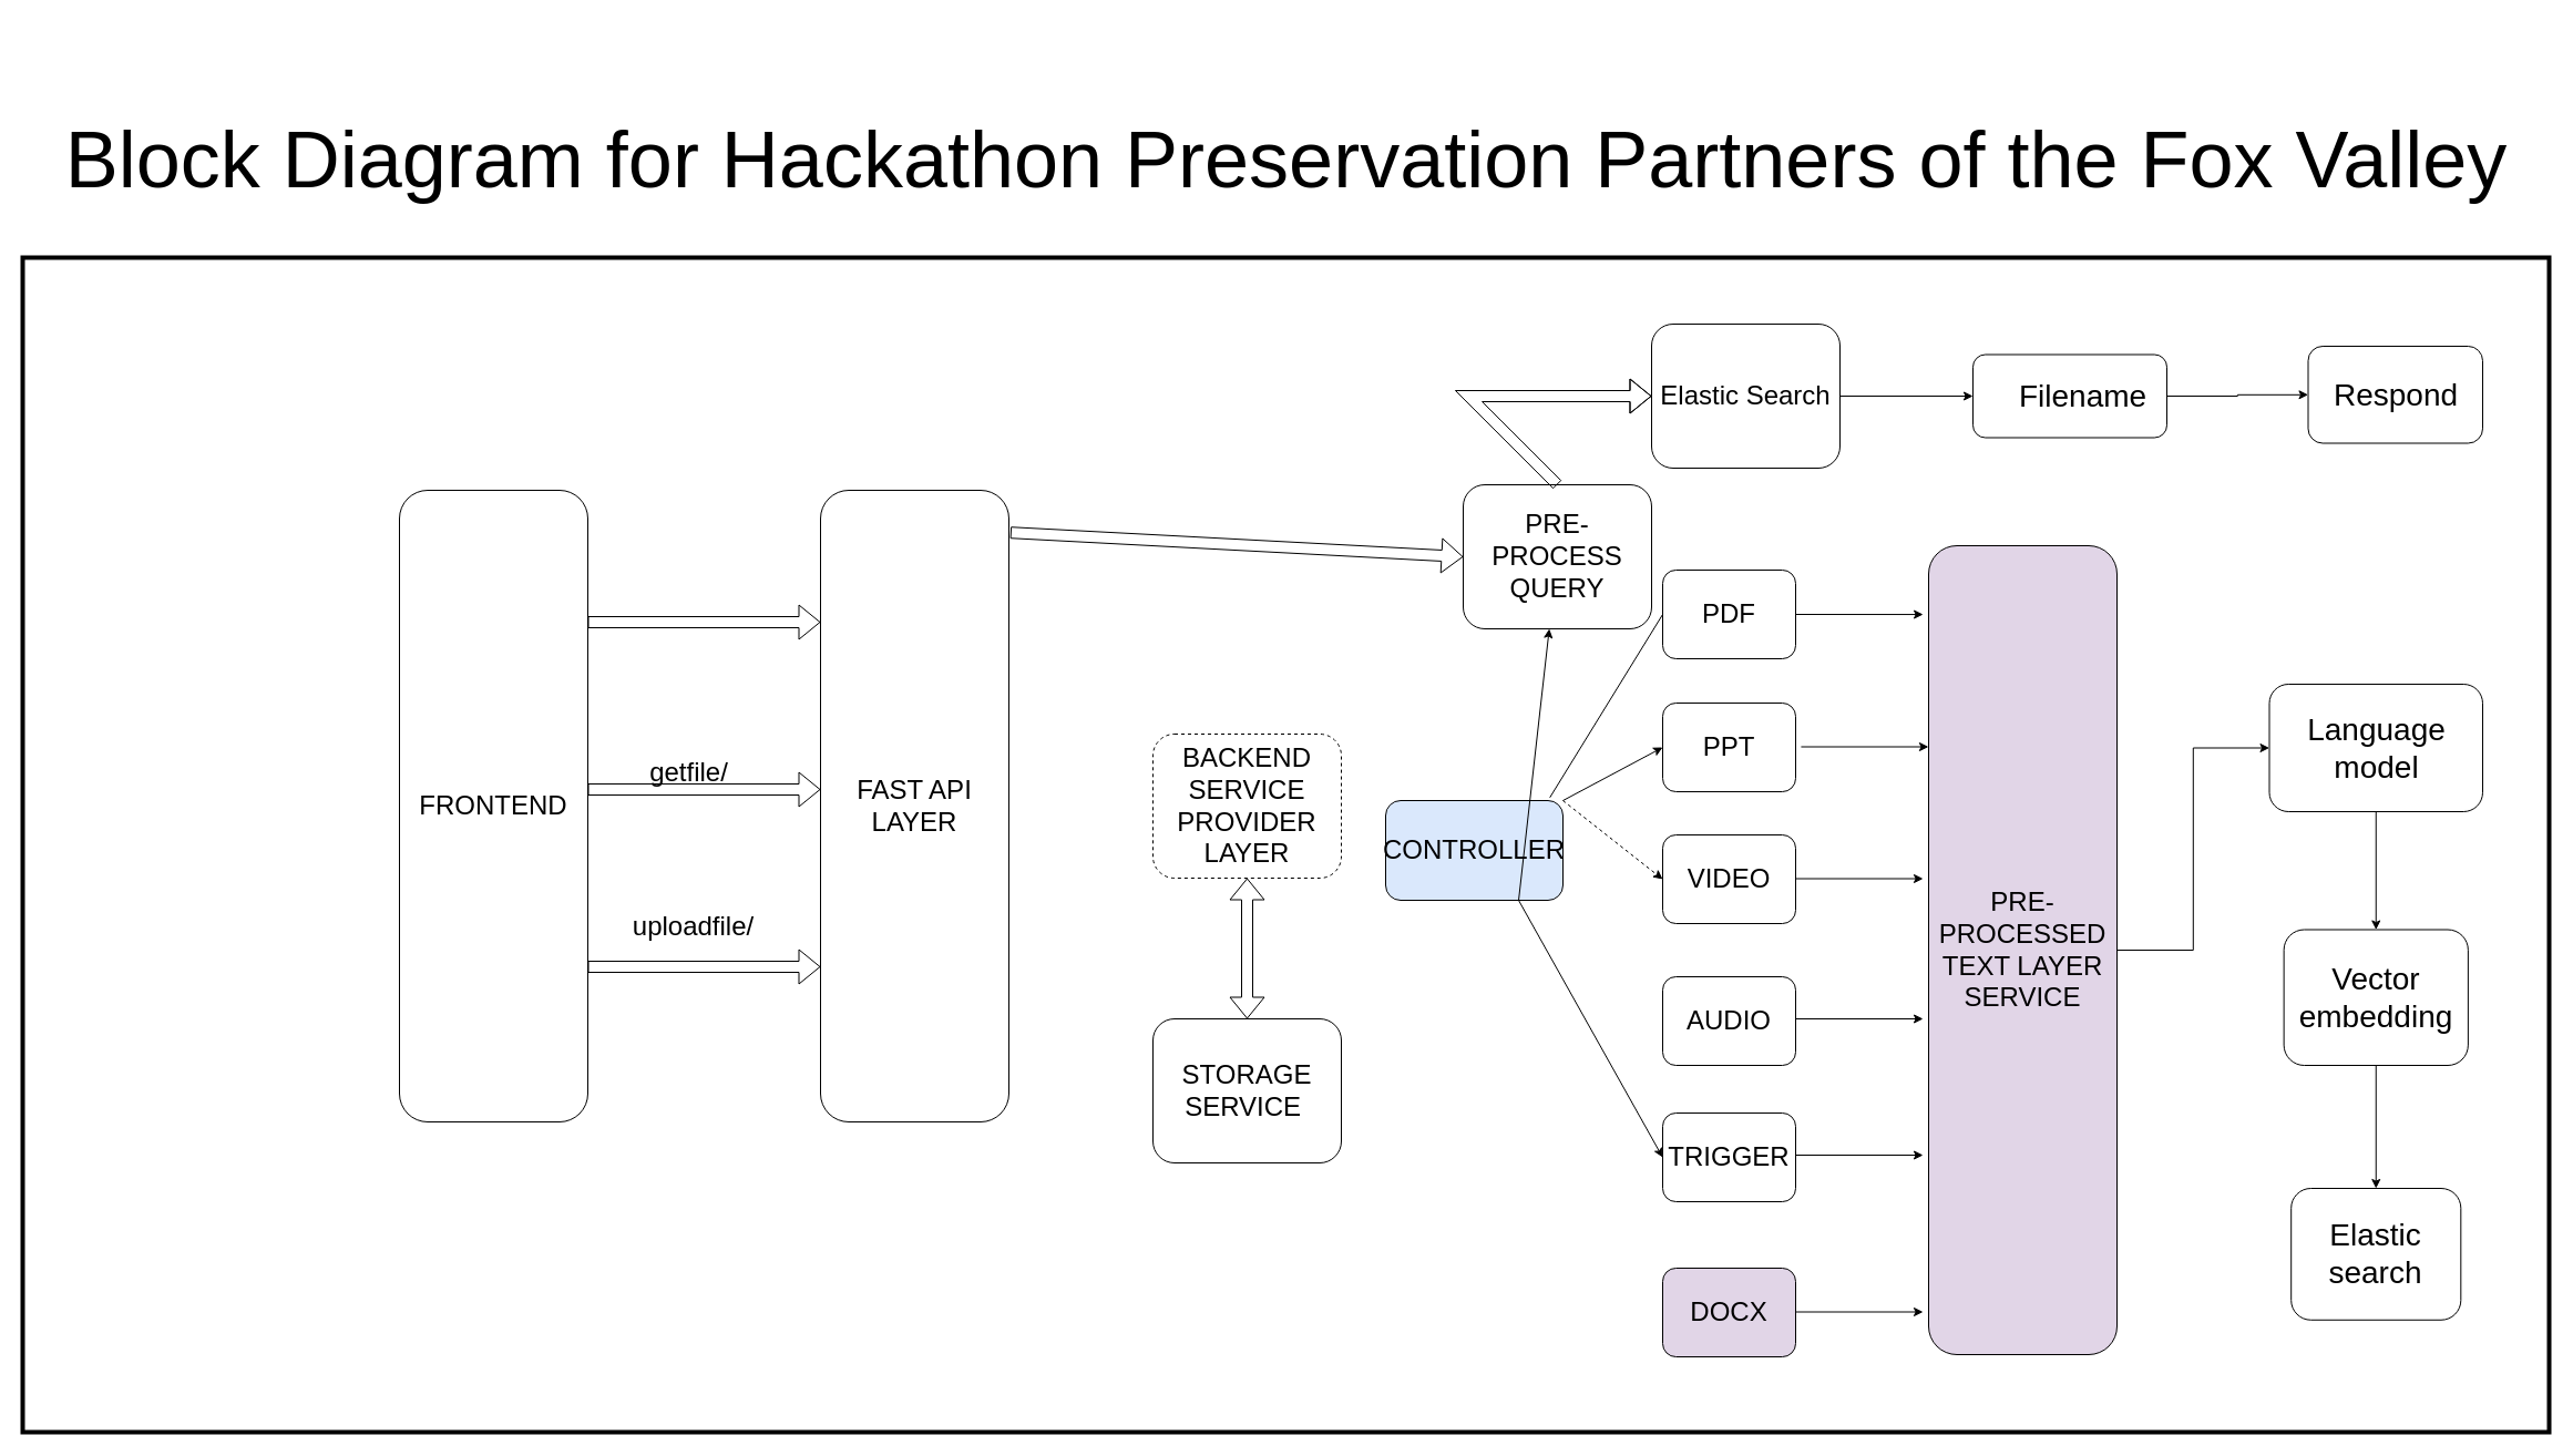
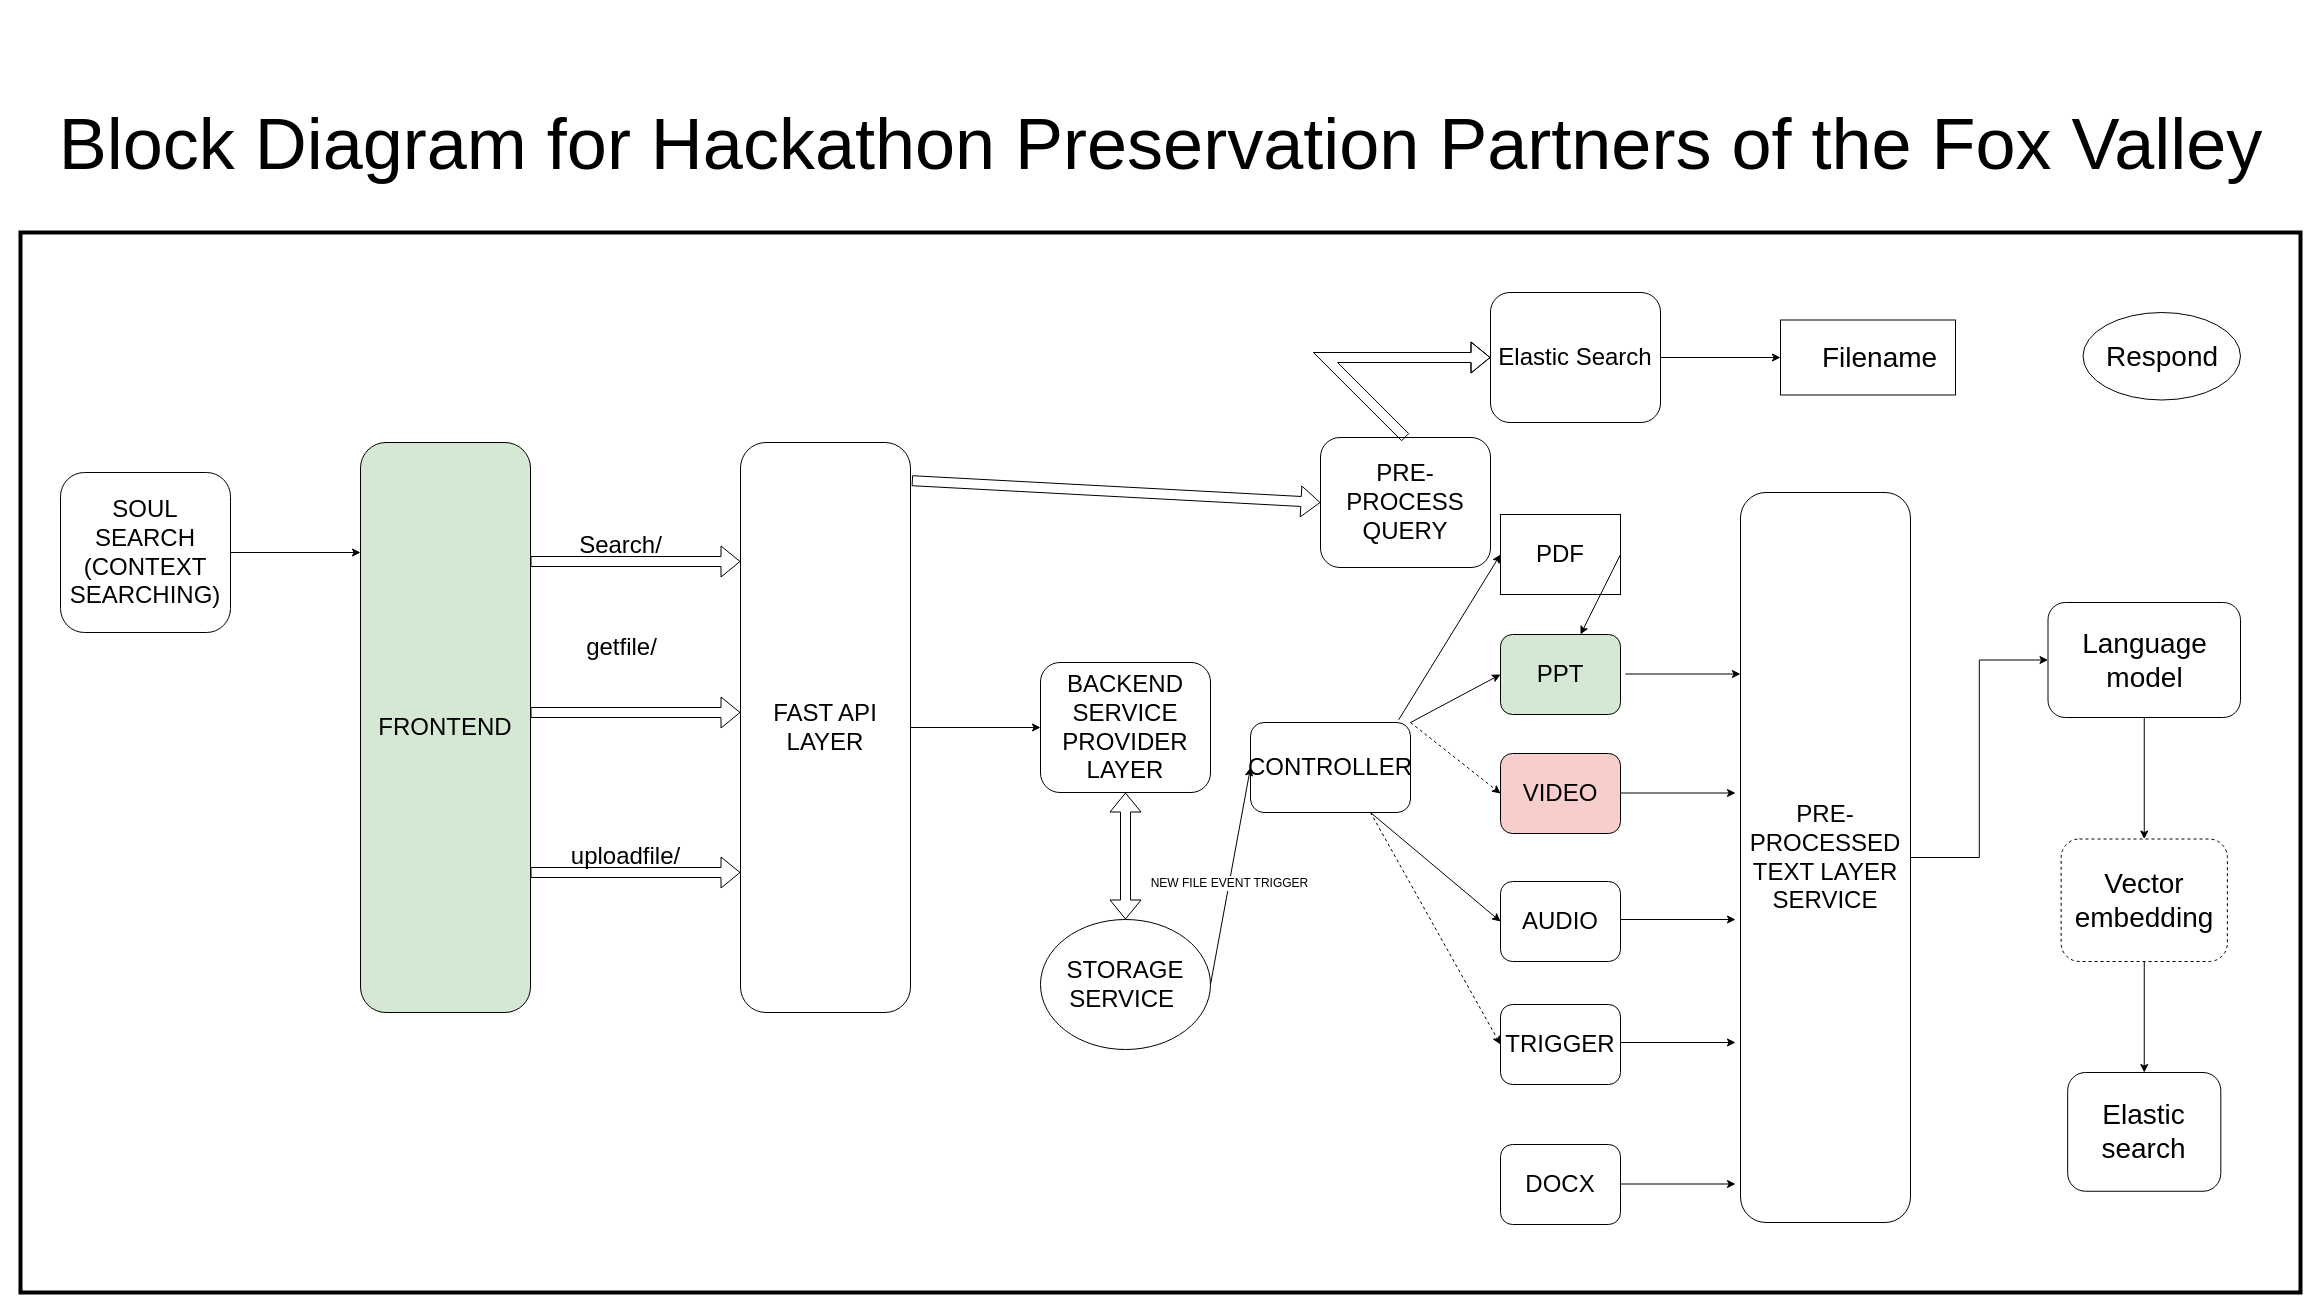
- <mxCell id="47" value="Respond" style="whiteSpace=wrap;html=1;align=center;rounded=1;glass=0;strokeWidth=1;shadow=0;fontSize=28;" vertex="1" parent="1"><mxGeometry x="2082.5" y="312" width="157.5" height="87.5" as="geometry" /></mxCell>
+ <mxCell id="47" value="Respond" style="ellipse;whiteSpace=wrap;html=1;align=center;glass=0;strokeWidth=1;shadow=0;fontSize=28;" vertex="1" parent="1"><mxGeometry x="2082.5" y="312" width="157.5" height="87.5" as="geometry" /></mxCell>
- <mxCell id="46" value="&lt;blockquote style=&quot;margin: 0 0 0 40px; border: none; padding: 0px;&quot;&gt;&lt;font style=&quot;font-size: 28px;&quot;&gt;Filename&lt;/font&gt;&lt;/blockquote&gt;" style="whiteSpace=wrap;html=1;rounded=1;glass=0;strokeWidth=1;shadow=0;align=left;" vertex="1" parent="1"><mxGeometry x="1780" y="319.5" width="175" height="75" as="geometry" /></mxCell>
+ <mxCell id="46" value="&lt;blockquote style=&quot;margin: 0 0 0 40px; border: none; padding: 0px;&quot;&gt;&lt;font style=&quot;font-size: 28px;&quot;&gt;Filename&lt;/font&gt;&lt;/blockquote&gt;" style="whiteSpace=wrap;html=1;glass=0;strokeWidth=1;shadow=0;align=left;rounded=0;" vertex="1" parent="1"><mxGeometry x="1780" y="319.5" width="175" height="75" as="geometry" /></mxCell>
- <mxCell id="45" value="" style="edgeStyle=orthogonalEdgeStyle;rounded=0;orthogonalLoop=1;jettySize=auto;html=1;" edge="1" parent="1" source="46" target="47"><mxGeometry relative="1" as="geometry" /></mxCell>
+ <mxCell id="11" value="&lt;font style=&quot;font-size: 24px;&quot;&gt;Search/&lt;/font&gt;" style="text;html=1;align=center;verticalAlign=middle;resizable=0;points=[];autosize=1;strokeColor=none;fillColor=none;" vertex="1" parent="1"><mxGeometry x="565" y="525" width="110" height="40" as="geometry" /></mxCell>
+ <mxCell id="4" value="&lt;font style=&quot;font-size: 24px;&quot;&gt;SOUL SEARCH&lt;br&gt;(CONTEXT SEARCHING)&lt;/font&gt;" style="rounded=1;whiteSpace=wrap;html=1;fontSize=12;glass=0;strokeWidth=1;shadow=0;" vertex="1" parent="1"><mxGeometry x="60" y="472" width="170" height="160" as="geometry" /></mxCell>
+ <mxCell id="5" style="edgeStyle=orthogonalEdgeStyle;rounded=0;orthogonalLoop=1;jettySize=auto;html=1;entryX=0;entryY=0.193;entryDx=0;entryDy=0;entryPerimeter=0;" edge="1" parent="1" source="4" target="3"><mxGeometry relative="1" as="geometry" /></mxCell>
- <mxCell id="24" value="&lt;font style=&quot;font-size: 24px;&quot;&gt;PDF&lt;/font&gt;" style="rounded=1;whiteSpace=wrap;html=1;fontSize=12;glass=0;strokeWidth=1;shadow=0;" vertex="1" parent="1"><mxGeometry x="1500" y="514" width="120" height="80" as="geometry" /></mxCell>
+ <mxCell id="24" value="&lt;font style=&quot;font-size: 24px;&quot;&gt;PDF&lt;/font&gt;" style="whiteSpace=wrap;html=1;fontSize=12;glass=0;strokeWidth=1;shadow=0;rounded=0;" vertex="1" parent="1"><mxGeometry x="1500" y="514" width="120" height="80" as="geometry" /></mxCell>
- <mxCell id="30" value="" style="endArrow=classic;html=1;rounded=0;entryX=-0.029;entryY=0.085;entryDx=0;entryDy=0;entryPerimeter=0;exitX=1;exitY=0.5;exitDx=0;exitDy=0;" edge="1" parent="1" source="24" target="19"><mxGeometry width="50" height="50" relative="1" as="geometry"><mxPoint x="1220" y="942" as="sourcePoint" /><mxPoint x="1270" y="892" as="targetPoint" /></mxGeometry></mxCell>
+ <mxCell id="30" value="" style="endArrow=classic;html=1;rounded=0;exitX=1;exitY=0.5;exitDx=0;exitDy=0;" edge="1" parent="1" source="24" target="25"><mxGeometry width="50" height="50" relative="1" as="geometry"><mxPoint x="1220" y="942" as="sourcePoint" /><mxPoint x="1270" y="892" as="targetPoint" /></mxGeometry></mxCell>
- <mxCell id="36" value="" style="endArrow=none;html=1;rounded=0;entryX=0;entryY=0.5;entryDx=0;entryDy=0;exitX=0.926;exitY=-0.03;exitDx=0;exitDy=0;exitPerimeter=0;" edge="1" parent="1" source="17" target="24"><mxGeometry width="50" height="50" relative="1" as="geometry"><mxPoint x="1370" y="696.29" as="sourcePoint" /><mxPoint x="1485" y="696.29" as="targetPoint" /></mxGeometry></mxCell>
+ <mxCell id="36" value="" style="endArrow=classic;html=1;rounded=0;entryX=0;entryY=0.5;entryDx=0;entryDy=0;exitX=0.926;exitY=-0.03;exitDx=0;exitDy=0;exitPerimeter=0;" edge="1" parent="1" source="17" target="24"><mxGeometry width="50" height="50" relative="1" as="geometry"><mxPoint x="1370" y="696.29" as="sourcePoint" /><mxPoint x="1485" y="696.29" as="targetPoint" /></mxGeometry></mxCell>
- <mxCell id="25" value="&lt;font style=&quot;font-size: 24px;&quot;&gt;PPT&lt;/font&gt;" style="rounded=1;whiteSpace=wrap;html=1;fontSize=12;glass=0;strokeWidth=1;shadow=0;" vertex="1" parent="1"><mxGeometry x="1500" y="634" width="120" height="80" as="geometry" /></mxCell>
+ <mxCell id="25" value="&lt;font style=&quot;font-size: 24px;&quot;&gt;PPT&lt;/font&gt;" style="rounded=1;whiteSpace=wrap;html=1;fontSize=12;glass=0;strokeWidth=1;shadow=0;fillColor=#d5e8d4;" vertex="1" parent="1"><mxGeometry x="1500" y="634" width="120" height="80" as="geometry" /></mxCell>
- <mxCell id="49" value="Language model" style="whiteSpace=wrap;html=1;rounded=1;glass=0;strokeWidth=1;shadow=0;fontSize=28;" vertex="1" parent="1"><mxGeometry x="2047.5" y="617" width="192.5" height="115" as="geometry" /></mxCell>
+ <mxCell id="49" value="Language model" style="whiteSpace=wrap;html=1;rounded=1;glass=0;strokeWidth=1;shadow=0;fontSize=28;" vertex="1" parent="1"><mxGeometry x="2047.5" y="602" width="192.5" height="115" as="geometry" /></mxCell>
- <mxCell id="39" value="" style="endArrow=classic;html=1;rounded=0;exitX=0.75;exitY=1;exitDx=0;exitDy=0;" edge="1" parent="1" source="17" target="16"><mxGeometry width="50" height="50" relative="1" as="geometry"><mxPoint x="1400" y="819" as="sourcePoint" /><mxPoint x="1490" y="860" as="targetPoint" /></mxGeometry></mxCell>
+ <mxCell id="39" value="" style="endArrow=classic;html=1;rounded=0;entryX=0;entryY=0.5;entryDx=0;entryDy=0;exitX=0.75;exitY=1;exitDx=0;exitDy=0;" edge="1" parent="1" source="17" target="27"><mxGeometry width="50" height="50" relative="1" as="geometry"><mxPoint x="1400" y="819" as="sourcePoint" /><mxPoint x="1490" y="860" as="targetPoint" /></mxGeometry></mxCell>
- <mxCell id="12" value="&lt;font style=&quot;font-size: 24px;&quot;&gt;getfile/&lt;/font&gt;" style="text;html=1;align=center;verticalAlign=middle;resizable=0;points=[];autosize=1;strokeColor=none;fillColor=none;" vertex="1" parent="1"><mxGeometry x="576" y="677" width="90" height="40" as="geometry" /></mxCell>
+ <mxCell id="12" value="&lt;font style=&quot;font-size: 24px;&quot;&gt;getfile/&lt;/font&gt;" style="text;html=1;align=center;verticalAlign=middle;resizable=0;points=[];autosize=1;strokeColor=none;fillColor=none;" vertex="1" parent="1"><mxGeometry x="576" y="627" width="90" height="40" as="geometry" /></mxCell>
- <mxCell id="3" value="&lt;font style=&quot;font-size: 24px;&quot;&gt;FRONTEND&lt;/font&gt;" style="rounded=1;whiteSpace=wrap;html=1;fontSize=12;glass=0;strokeWidth=1;shadow=0;" parent="1" vertex="1"><mxGeometry x="360" y="442" width="170" height="570" as="geometry" /></mxCell>
+ <mxCell id="3" value="&lt;font style=&quot;font-size: 24px;&quot;&gt;FRONTEND&lt;/font&gt;" style="rounded=1;whiteSpace=wrap;html=1;fontSize=12;glass=0;strokeWidth=1;shadow=0;fillColor=#d5e8d4;" parent="1" vertex="1"><mxGeometry x="360" y="442" width="170" height="570" as="geometry" /></mxCell>
+ <mxCell id="6" style="edgeStyle=orthogonalEdgeStyle;rounded=0;orthogonalLoop=1;jettySize=auto;html=1;" edge="1" parent="1" source="7" target="14"><mxGeometry relative="1" as="geometry" /></mxCell>
- <mxCell id="14" value="&lt;font style=&quot;font-size: 24px;&quot;&gt;BACKEND SERVICE PROVIDER LAYER&lt;/font&gt;" style="rounded=1;whiteSpace=wrap;html=1;fontSize=12;glass=0;strokeWidth=1;shadow=0;dashed=1;" vertex="1" parent="1"><mxGeometry x="1040" y="662" width="170" height="130" as="geometry" /></mxCell>
+ <mxCell id="14" value="&lt;font style=&quot;font-size: 24px;&quot;&gt;BACKEND SERVICE PROVIDER LAYER&lt;/font&gt;" style="rounded=1;whiteSpace=wrap;html=1;fontSize=12;glass=0;strokeWidth=1;shadow=0;" vertex="1" parent="1"><mxGeometry x="1040" y="662" width="170" height="130" as="geometry" /></mxCell>
- <mxCell id="17" value="&lt;font style=&quot;font-size: 24px;&quot;&gt;CONTROLLER&lt;/font&gt;" style="rounded=1;whiteSpace=wrap;html=1;fontSize=12;glass=0;strokeWidth=1;shadow=0;fillColor=#dae8fc;" vertex="1" parent="1"><mxGeometry x="1250" y="722" width="160" height="90" as="geometry" /></mxCell>
+ <mxCell id="17" value="&lt;font style=&quot;font-size: 24px;&quot;&gt;CONTROLLER&lt;/font&gt;" style="rounded=1;whiteSpace=wrap;html=1;fontSize=12;glass=0;strokeWidth=1;shadow=0;" vertex="1" parent="1"><mxGeometry x="1250" y="722" width="160" height="90" as="geometry" /></mxCell>
- <mxCell id="26" value="&lt;font style=&quot;font-size: 24px;&quot;&gt;VIDEO&lt;/font&gt;" style="rounded=1;whiteSpace=wrap;html=1;fontSize=12;glass=0;strokeWidth=1;shadow=0;" vertex="1" parent="1"><mxGeometry x="1500" y="753" width="120" height="80" as="geometry" /></mxCell>
+ <mxCell id="26" value="&lt;font style=&quot;font-size: 24px;&quot;&gt;VIDEO&lt;/font&gt;" style="rounded=1;whiteSpace=wrap;html=1;fontSize=12;glass=0;strokeWidth=1;shadow=0;fillColor=#f8cecc;" vertex="1" parent="1"><mxGeometry x="1500" y="753" width="120" height="80" as="geometry" /></mxCell>
- <mxCell id="13" value="&lt;font style=&quot;font-size: 24px;&quot;&gt;uploadfile/&lt;/font&gt;" style="text;html=1;align=center;verticalAlign=middle;resizable=0;points=[];autosize=1;strokeColor=none;fillColor=none;" vertex="1" parent="1"><mxGeometry x="560" y="816" width="130" height="40" as="geometry" /></mxCell>
+ <mxCell id="13" value="&lt;font style=&quot;font-size: 24px;&quot;&gt;uploadfile/&lt;/font&gt;" style="text;html=1;align=center;verticalAlign=middle;resizable=0;points=[];autosize=1;strokeColor=none;fillColor=none;" vertex="1" parent="1"><mxGeometry x="560" y="836" width="130" height="40" as="geometry" /></mxCell>
- <mxCell id="19" value="&lt;font style=&quot;font-size: 24px;&quot;&gt;PRE-PROCESSED TEXT LAYER SERVICE&lt;/font&gt;" style="rounded=1;whiteSpace=wrap;html=1;fontSize=12;glass=0;strokeWidth=1;shadow=0;fillColor=#e1d5e7;" vertex="1" parent="1"><mxGeometry x="1740" y="492" width="170" height="730" as="geometry" /></mxCell>
+ <mxCell id="19" value="&lt;font style=&quot;font-size: 24px;&quot;&gt;PRE-PROCESSED TEXT LAYER SERVICE&lt;/font&gt;" style="rounded=1;whiteSpace=wrap;html=1;fontSize=12;glass=0;strokeWidth=1;shadow=0;" vertex="1" parent="1"><mxGeometry x="1740" y="492" width="170" height="730" as="geometry" /></mxCell>
+ <mxCell id="21" value="" style="endArrow=classic;html=1;rounded=0;exitX=1;exitY=0.5;exitDx=0;exitDy=0;entryX=0;entryY=0.5;entryDx=0;entryDy=0;" edge="1" parent="1" source="15" target="17"><mxGeometry width="50" height="50" relative="1" as="geometry"><mxPoint x="1220" y="752" as="sourcePoint" /><mxPoint x="1270" y="702" as="targetPoint" /></mxGeometry></mxCell>
+ <mxCell id="22" value="&lt;font style=&quot;font-size: 12px;&quot;&gt;NEW FILE EVENT TRIGGER&lt;/font&gt;" style="edgeLabel;html=1;align=center;verticalAlign=middle;resizable=0;points=[];" vertex="1" connectable="0" parent="21"><mxGeometry x="0.027" y="4" relative="1" as="geometry"><mxPoint x="2" y="10" as="offset" /></mxGeometry></mxCell>
- <mxCell id="51" value="Vector embedding" style="whiteSpace=wrap;html=1;fontSize=28;rounded=1;glass=0;strokeWidth=1;shadow=0;" vertex="1" parent="1"><mxGeometry x="2060.63" y="838.5" width="166.25" height="122.5" as="geometry" /></mxCell>
+ <mxCell id="51" value="Vector embedding" style="whiteSpace=wrap;html=1;fontSize=28;rounded=1;glass=0;strokeWidth=1;shadow=0;dashed=1;" vertex="1" parent="1"><mxGeometry x="2060.63" y="838.5" width="166.25" height="122.5" as="geometry" /></mxCell>
- <mxCell id="40" value="" style="endArrow=classic;html=1;rounded=0;exitX=0.75;exitY=1;exitDx=0;exitDy=0;entryX=0;entryY=0.5;entryDx=0;entryDy=0;" edge="1" parent="1" source="17" target="28"><mxGeometry width="50" height="50" relative="1" as="geometry"><mxPoint x="1380" y="892" as="sourcePoint" /><mxPoint x="1470" y="933" as="targetPoint" /></mxGeometry></mxCell>
+ <mxCell id="40" value="" style="endArrow=classic;html=1;rounded=0;exitX=0.75;exitY=1;exitDx=0;exitDy=0;entryX=0;entryY=0.5;entryDx=0;entryDy=0;dashed=1;" edge="1" parent="1" source="17" target="28"><mxGeometry width="50" height="50" relative="1" as="geometry"><mxPoint x="1380" y="892" as="sourcePoint" /><mxPoint x="1470" y="933" as="targetPoint" /></mxGeometry></mxCell>
- <mxCell id="15" value="&lt;font style=&quot;font-size: 24px;&quot;&gt;STORAGE SERVICE&amp;nbsp;&lt;/font&gt;" style="rounded=1;whiteSpace=wrap;html=1;fontSize=12;glass=0;strokeWidth=1;shadow=0;" vertex="1" parent="1"><mxGeometry x="1040" y="919" width="170" height="130" as="geometry" /></mxCell>
+ <mxCell id="15" value="&lt;font style=&quot;font-size: 24px;&quot;&gt;STORAGE SERVICE&amp;nbsp;&lt;/font&gt;" style="ellipse;whiteSpace=wrap;html=1;fontSize=12;glass=0;strokeWidth=1;shadow=0;" vertex="1" parent="1"><mxGeometry x="1040" y="919" width="170" height="130" as="geometry" /></mxCell>
- <mxCell id="29" value="&lt;font style=&quot;font-size: 24px;&quot;&gt;DOCX&lt;/font&gt;" style="rounded=1;whiteSpace=wrap;html=1;fontSize=12;glass=0;strokeWidth=1;shadow=0;fillColor=#e1d5e7;" vertex="1" parent="1"><mxGeometry x="1500" y="1144" width="120" height="80" as="geometry" /></mxCell>
+ <mxCell id="29" value="&lt;font style=&quot;font-size: 24px;&quot;&gt;DOCX&lt;/font&gt;" style="rounded=1;whiteSpace=wrap;html=1;fontSize=12;glass=0;strokeWidth=1;shadow=0;" vertex="1" parent="1"><mxGeometry x="1500" y="1144" width="120" height="80" as="geometry" /></mxCell>
